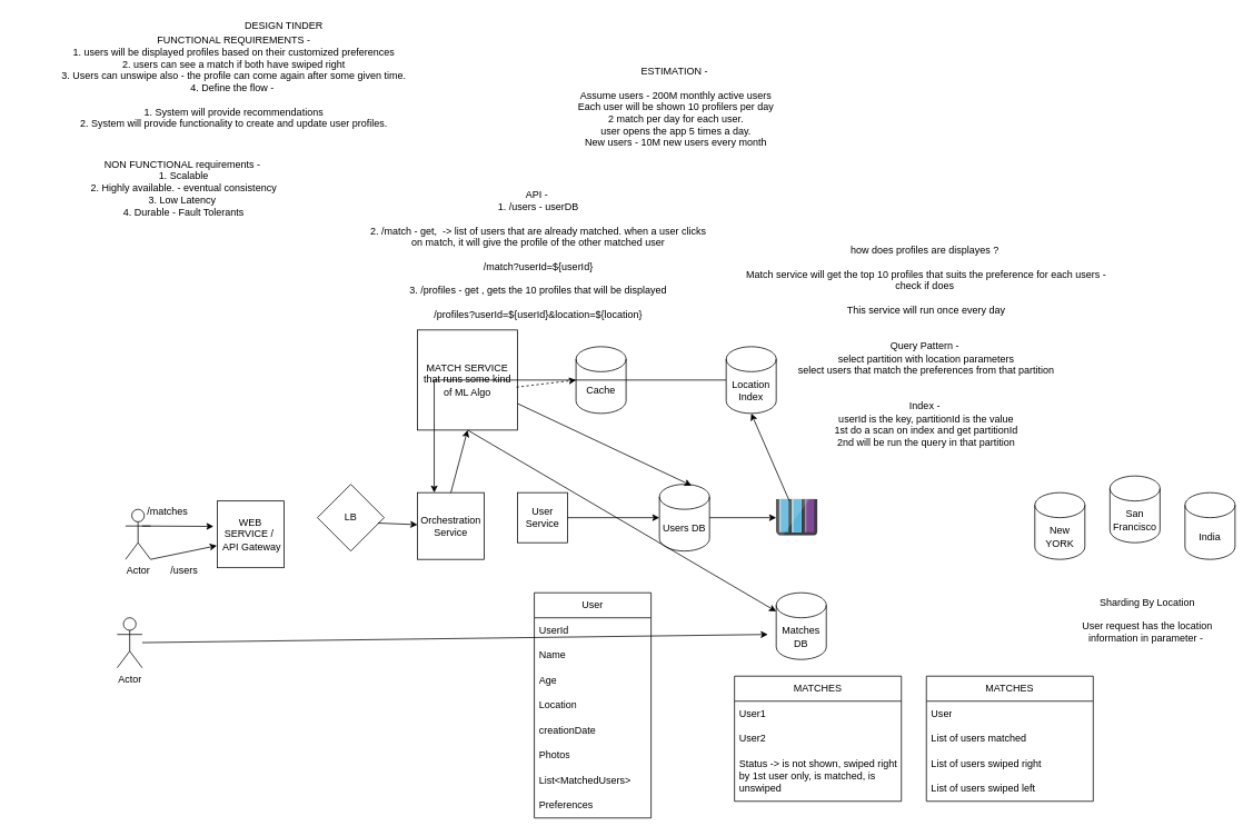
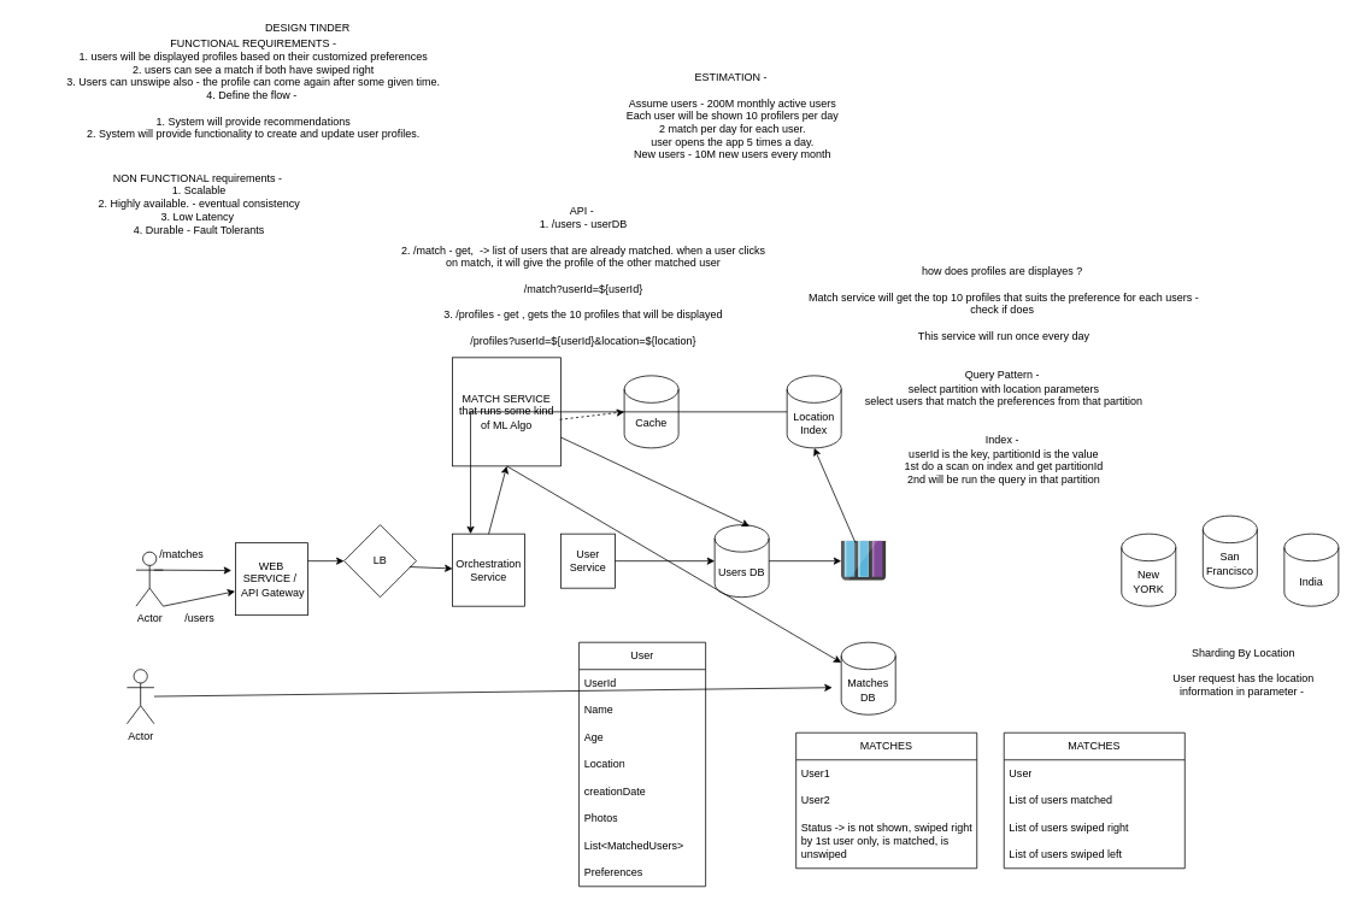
+ <mxCell id="26" value="" style="endArrow=classic;html=1;rounded=0;exitX=1;exitY=0.25;exitDx=0;exitDy=0;entryX=0;entryY=0.5;entryDx=0;entryDy=0;" edge="1" parent="1" source="21" target="28"><mxGeometry width="50" height="50" relative="1" as="geometry"><mxPoint x="450" y="480" as="sourcePoint" /><mxPoint x="500" y="430" as="targetPoint" /></mxGeometry></mxCell>
